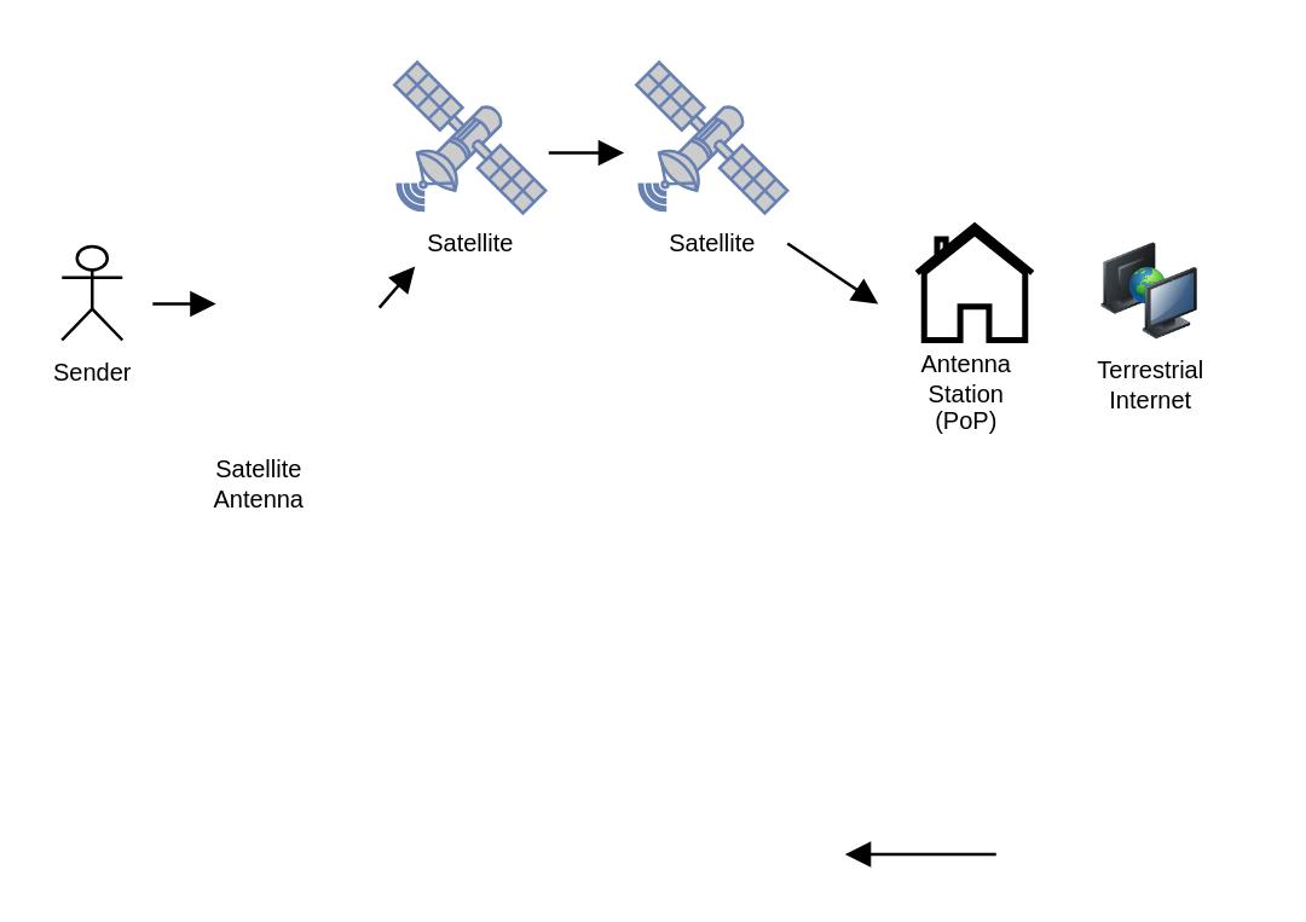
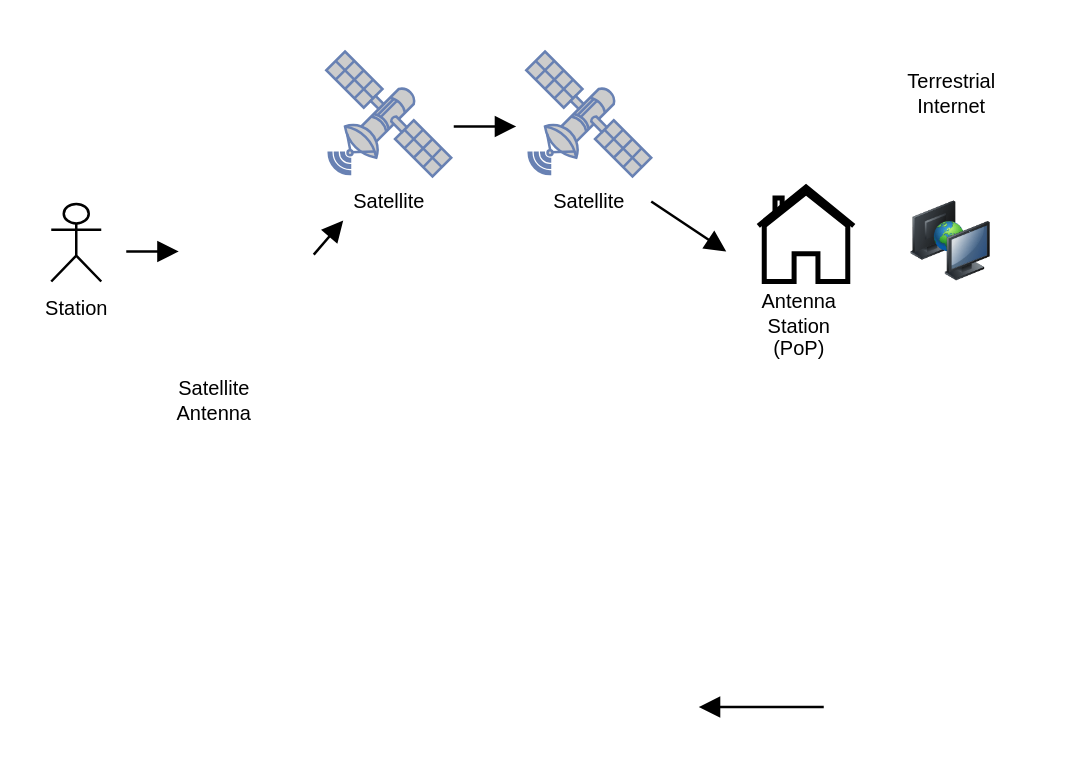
- <mxCell id="5" value="Sender" style="shape=umlActor;verticalLabelPosition=bottom;verticalAlign=top;html=1;outlineConnect=0;fontSize=8;" parent="1" vertex="1"><mxGeometry x="20" y="81" width="20" height="31" as="geometry" /></mxCell>
+ <mxCell id="5" value="Station" style="shape=umlActor;verticalLabelPosition=bottom;verticalAlign=top;html=1;outlineConnect=0;fontSize=8;" parent="1" vertex="1"><mxGeometry x="20" y="81" width="20" height="31" as="geometry" /></mxCell>
- <mxCell id="16" value="Terrestrial&lt;div style=&quot;font-size: 8px;&quot;&gt;Internet&lt;/div&gt;" style="text;html=1;align=center;verticalAlign=middle;resizable=0;points=[];autosize=1;strokeColor=none;fillColor=none;fontSize=8;" parent="1" vertex="1"><mxGeometry x="350" y="112" width="60" height="30" as="geometry" /></mxCell>
+ <mxCell id="16" value="Terrestrial&lt;div style=&quot;font-size: 8px;&quot;&gt;Internet&lt;/div&gt;" style="text;html=1;align=center;verticalAlign=middle;resizable=0;points=[];autosize=1;strokeColor=none;fillColor=none;fontSize=8;" parent="1" vertex="1"><mxGeometry x="350" y="22" width="60" height="30" as="geometry" /></mxCell>
